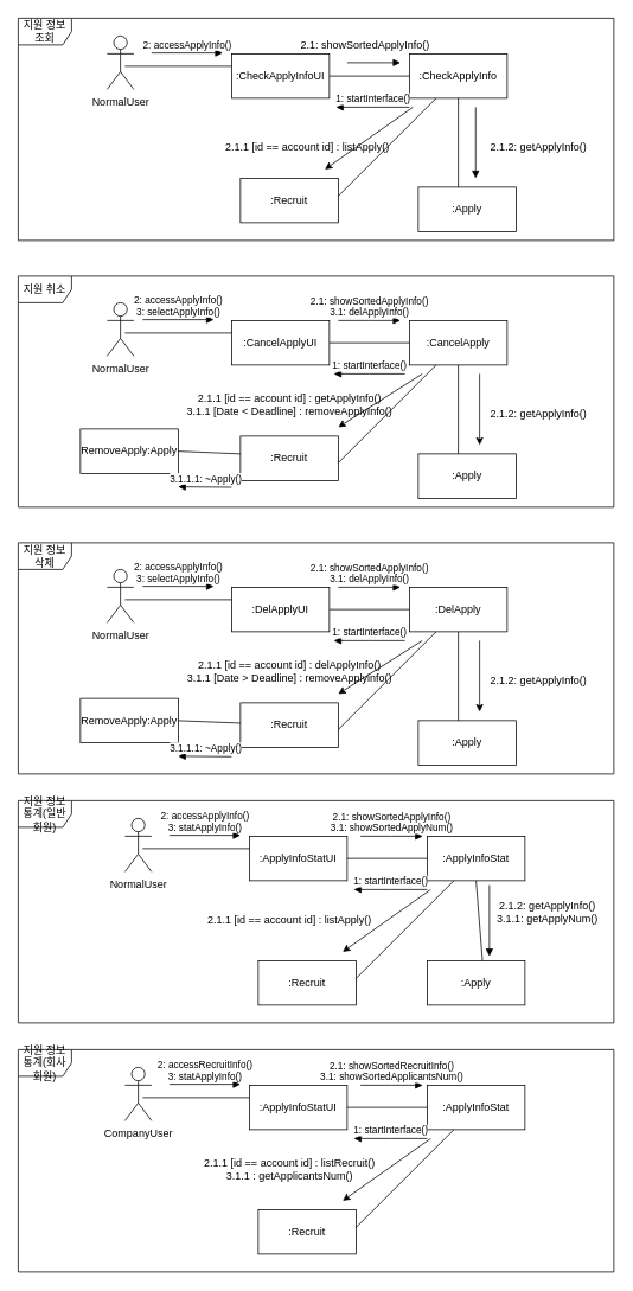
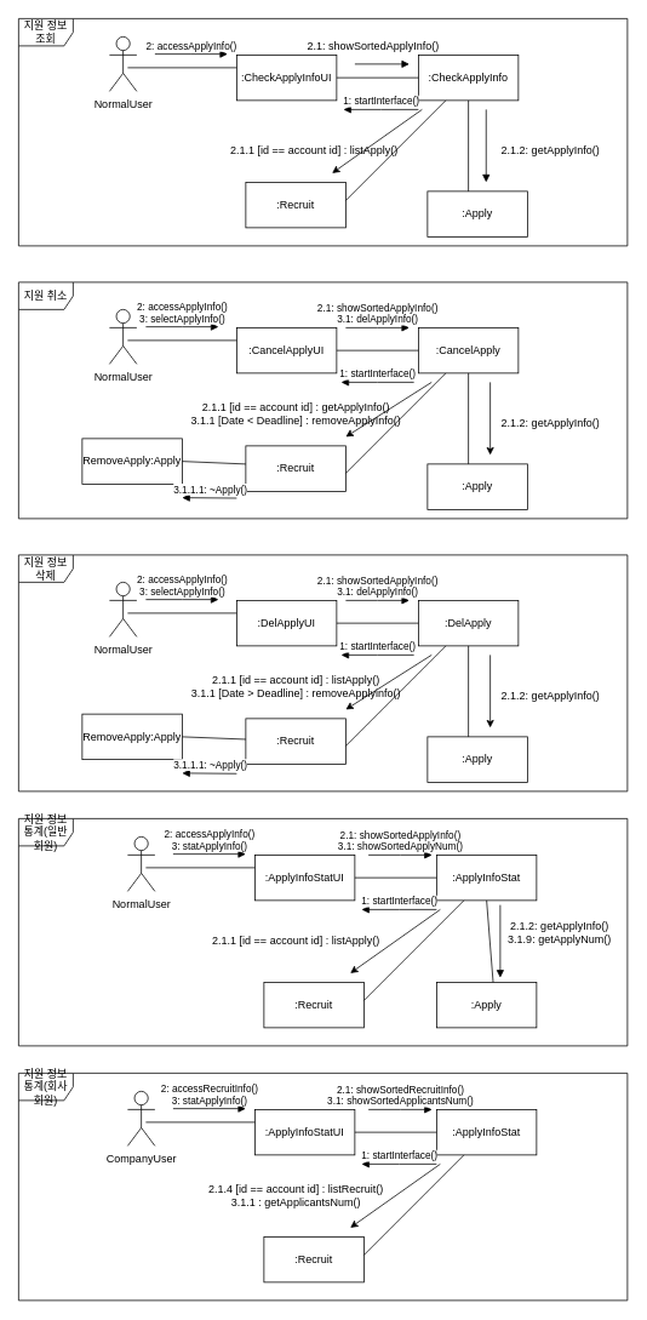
- <mxCell id="57" value="2.1.1 [id == account id] : delApplyInfo()&lt;br&gt;3.1.1 [Date &amp;gt; Deadline] : removeApplyinfo()" style="text;html=1;align=center;verticalAlign=middle;resizable=0;points=[];autosize=1;strokeColor=none;fillColor=none;" parent="1" vertex="1"><mxGeometry x="200" y="735" width="250" height="40" as="geometry" /></mxCell>
+ <mxCell id="57" value="2.1.1 [id == account id] : listApply()&lt;br&gt;3.1.1 [Date &amp;gt; Deadline] : removeApplyinfo()" style="text;html=1;align=center;verticalAlign=middle;resizable=0;points=[];autosize=1;strokeColor=none;fillColor=none;" parent="1" vertex="1"><mxGeometry x="200" y="735" width="250" height="40" as="geometry" /></mxCell>
- <mxCell id="70" value="2.1.2: getApplyInfo()&lt;br&gt;3.1.1: getApplyNum()" style="text;html=1;align=center;verticalAlign=middle;resizable=0;points=[];autosize=1;strokeColor=none;fillColor=none;" parent="1" vertex="1"><mxGeometry x="545" y="1005" width="140" height="40" as="geometry" /></mxCell>
+ <mxCell id="70" value="2.1.2: getApplyInfo()&lt;br&gt;3.1.9: getApplyNum()" style="text;html=1;align=center;verticalAlign=middle;resizable=0;points=[];autosize=1;strokeColor=none;fillColor=none;" parent="1" vertex="1"><mxGeometry x="545" y="1005" width="140" height="40" as="geometry" /></mxCell>
- <mxCell id="86" value="2.1.1 [id == account id] : listRecruit()&lt;br&gt;3.1.1 : getApplicantsNum()" style="text;html=1;align=center;verticalAlign=middle;resizable=0;points=[];autosize=1;strokeColor=none;fillColor=none;" parent="1" vertex="1"><mxGeometry x="215" y="1295" width="220" height="40" as="geometry" /></mxCell>
+ <mxCell id="86" value="2.1.4 [id == account id] : listRecruit()&lt;br&gt;3.1.1 : getApplicantsNum()" style="text;html=1;align=center;verticalAlign=middle;resizable=0;points=[];autosize=1;strokeColor=none;fillColor=none;" parent="1" vertex="1"><mxGeometry x="215" y="1295" width="220" height="40" as="geometry" /></mxCell>
